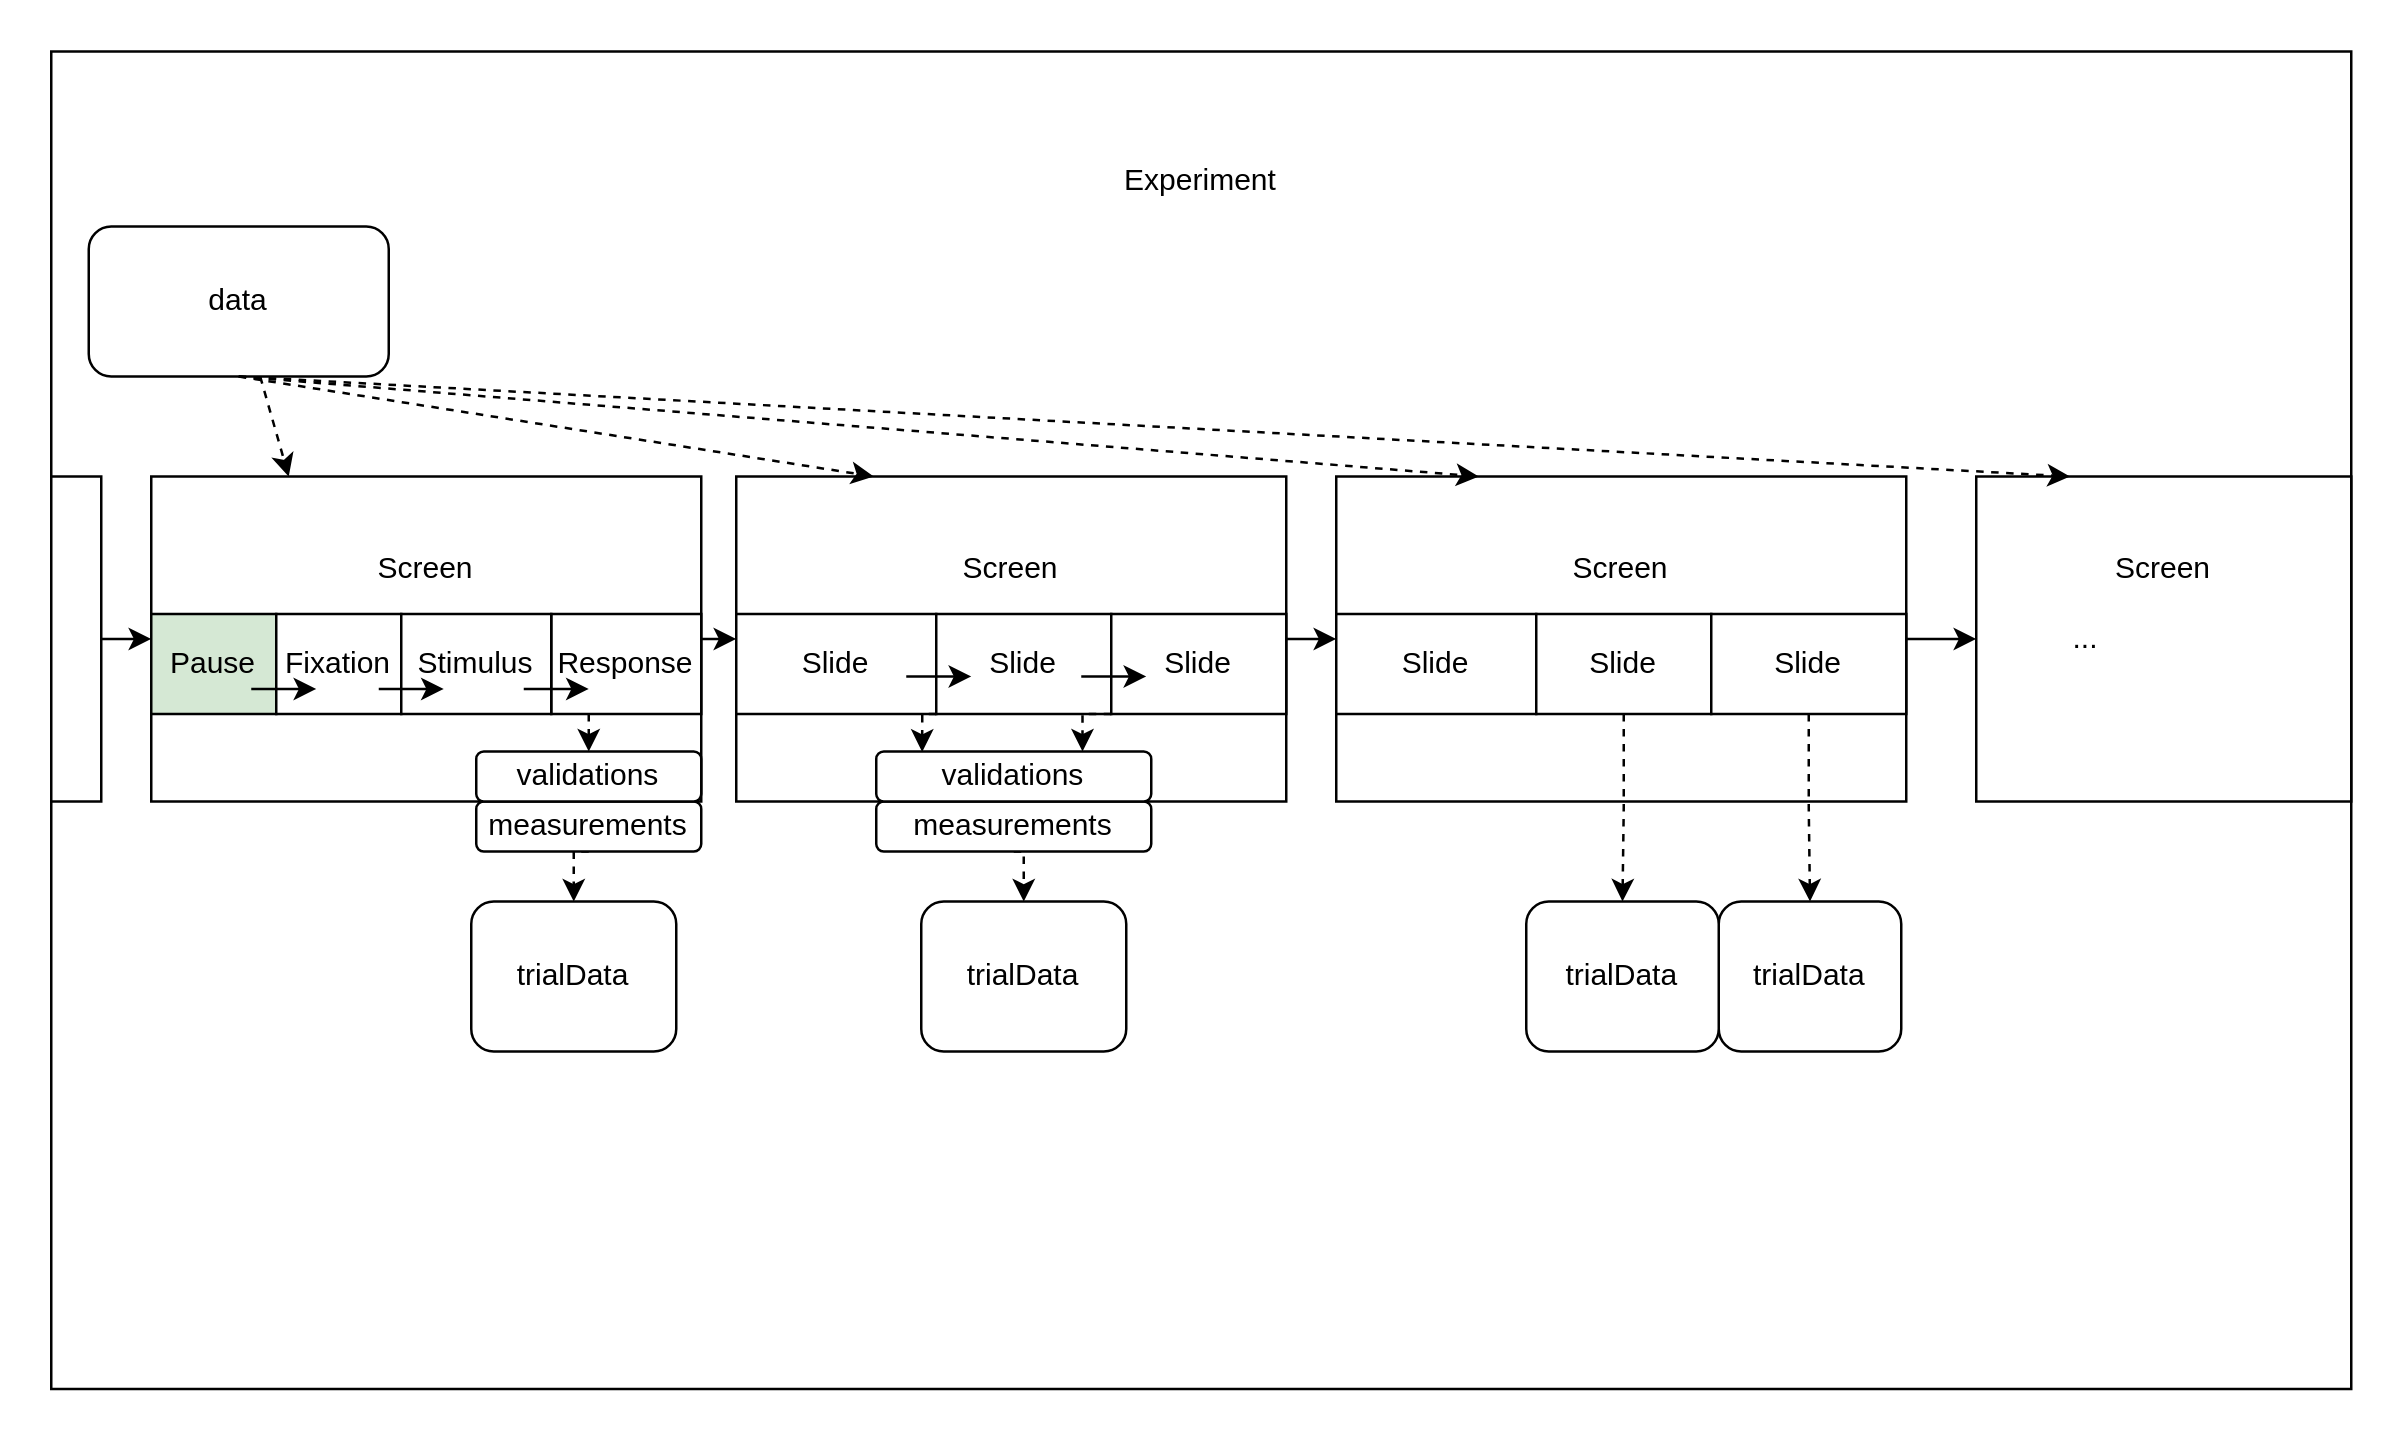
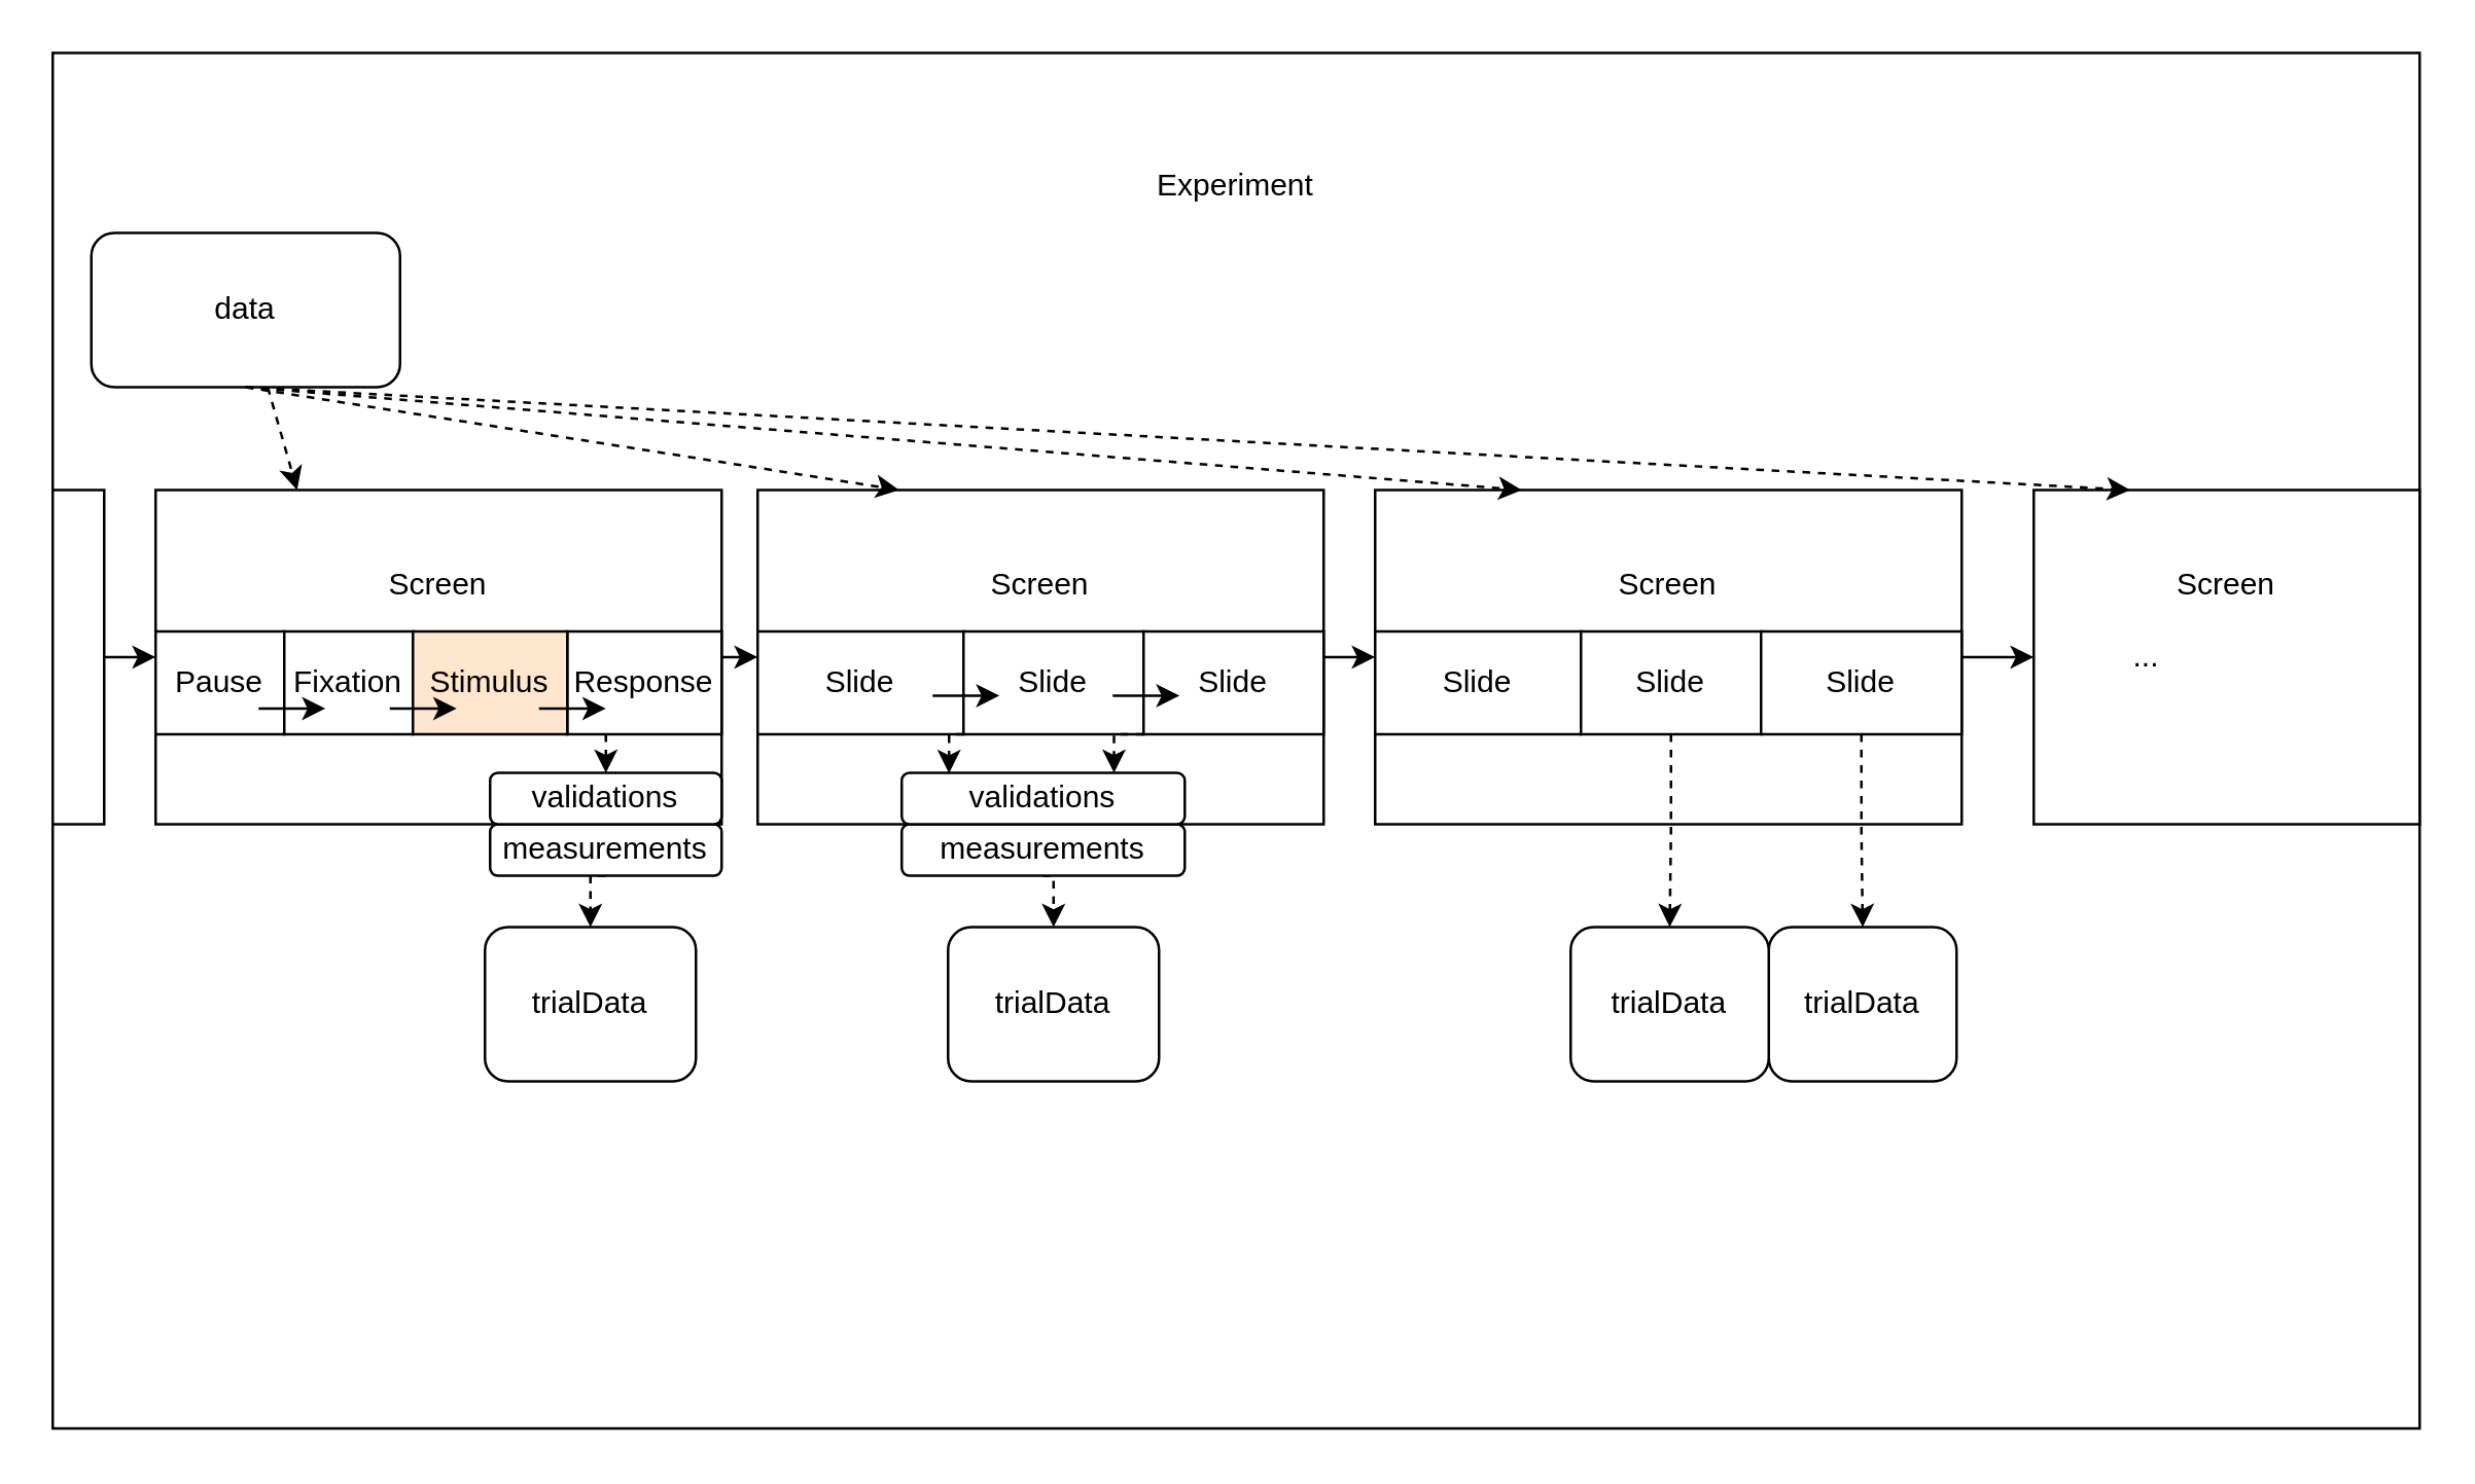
- <mxCell id="32" value="Pause" style="rounded=0;whiteSpace=wrap;html=1;fillColor=#d5e8d4;" vertex="1" parent="1"><mxGeometry x="60" y="245" width="50" height="40" as="geometry" /></mxCell>
+ <mxCell id="32" value="Pause" style="rounded=0;whiteSpace=wrap;html=1;" vertex="1" parent="1"><mxGeometry x="60" y="245" width="50" height="40" as="geometry" /></mxCell>
- <mxCell id="35" value="Stimulus" style="rounded=0;whiteSpace=wrap;html=1;" vertex="1" parent="1"><mxGeometry x="160" y="245" width="60" height="40" as="geometry" /></mxCell>
+ <mxCell id="35" value="Stimulus" style="rounded=0;whiteSpace=wrap;html=1;fillColor=#ffe6cc;" vertex="1" parent="1"><mxGeometry x="160" y="245" width="60" height="40" as="geometry" /></mxCell>
